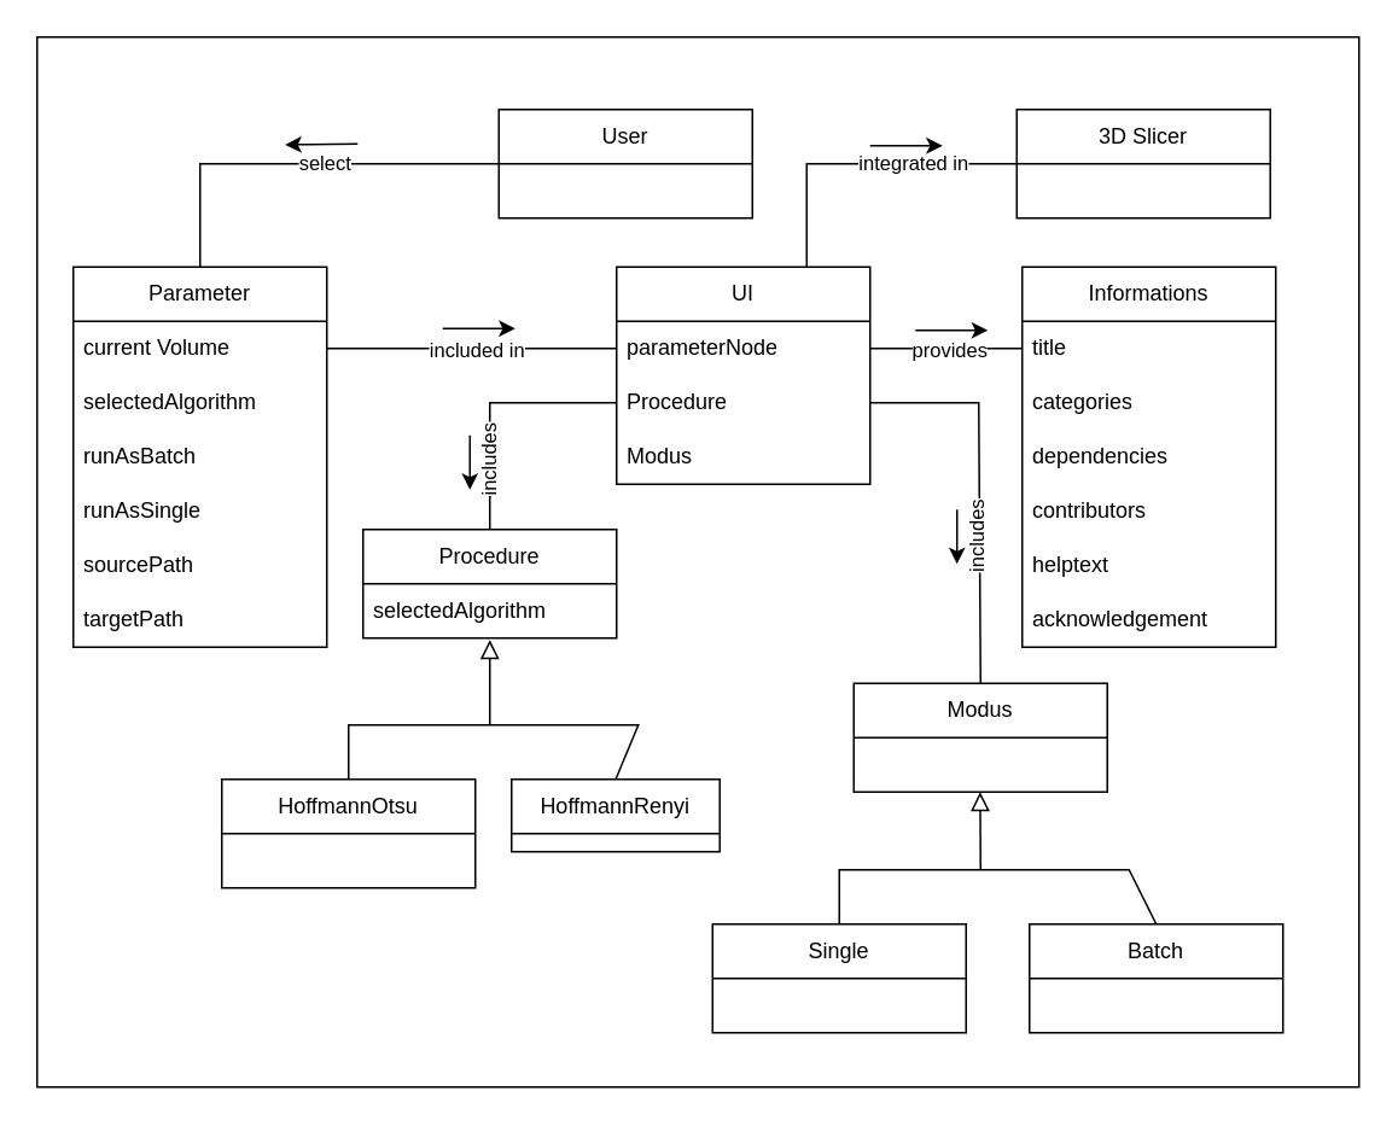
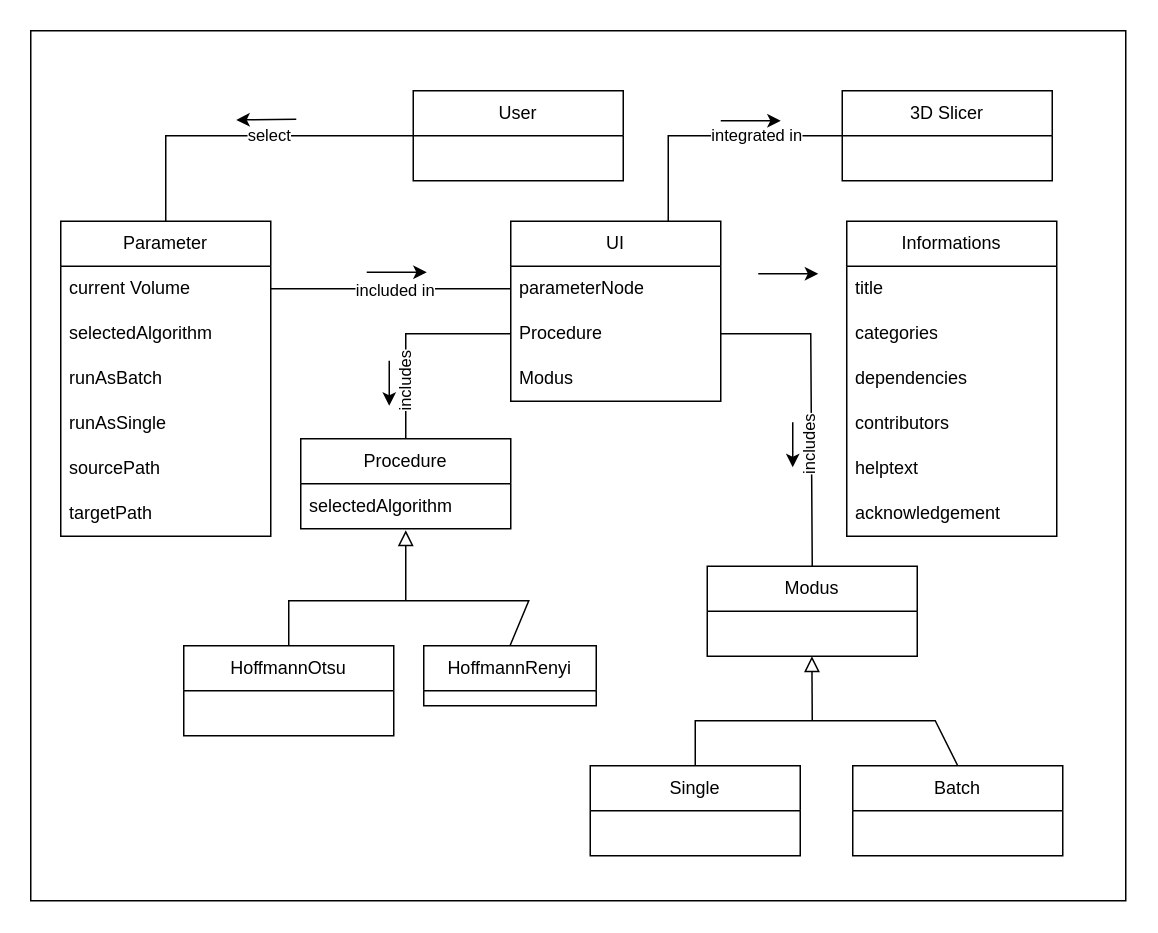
- <mxCell id="23" value="" style="endArrow=none;html=1;rounded=0;entryX=1;entryY=0.5;entryDx=0;entryDy=0;exitX=0;exitY=0.5;exitDx=0;exitDy=0;" parent="1" source="8" target="4" edge="1"><mxGeometry width="50" height="50" relative="1" as="geometry"><mxPoint x="510" y="287" as="sourcePoint" /><mxPoint x="560" y="237" as="targetPoint" /></mxGeometry></mxCell>
- <mxCell id="24" value="provides" style="edgeLabel;html=1;align=center;verticalAlign=middle;resizable=0;points=[];" parent="23" vertex="1" connectable="0"><mxGeometry x="-0.032" y="2" relative="1" as="geometry"><mxPoint y="-2" as="offset" /></mxGeometry></mxCell>
